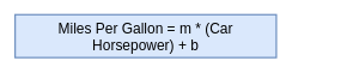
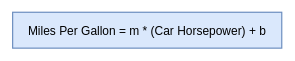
- <mxCell id="2" value="&lt;span&gt;Miles Per Gallon = m * (Car Horsepower) + b&lt;/span&gt;" style="rounded=0;whiteSpace=wrap;html=1;strokeWidth=2;fontSize=20;align=center;fillColor=#dae8fc;strokeColor=#6c8ebf;" parent="1" vertex="1"><mxGeometry x="20" y="20" width="365" height="60" as="geometry" /></mxCell>
+ <mxCell id="2" value="&lt;span&gt;Miles Per Gallon = m * (Car Horsepower) + b&lt;/span&gt;" style="rounded=0;whiteSpace=wrap;html=1;strokeWidth=2;fontSize=20;align=center;fillColor=#dae8fc;strokeColor=#6c8ebf;" parent="1" vertex="1"><mxGeometry x="20" y="20" width="450" height="60" as="geometry" /></mxCell>
